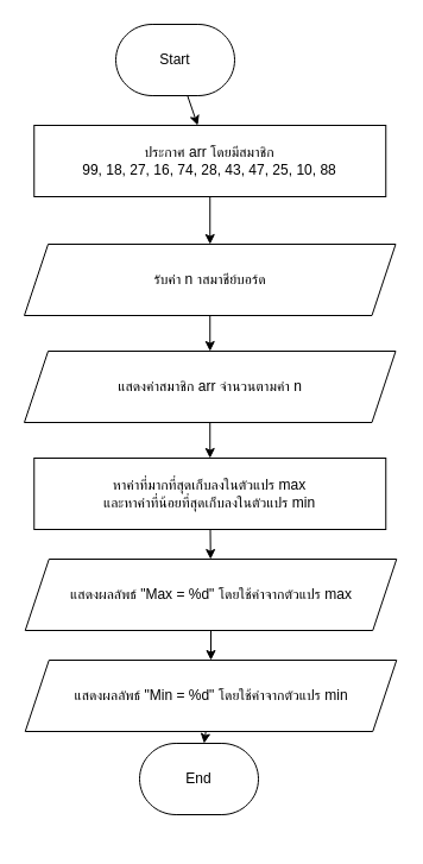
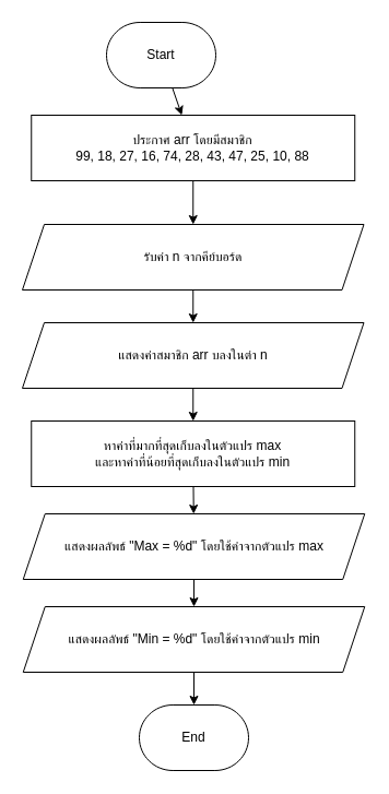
- <mxCell id="3" value="รับค่า n าสมาชีย์บอร์ด" style="shape=parallelogram;perimeter=parallelogramPerimeter;whiteSpace=wrap;html=1;fixedSize=1;" vertex="1" parent="1"><mxGeometry x="20" y="205" width="312.5" height="60" as="geometry" /></mxCell>
+ <mxCell id="3" value="รับค่า n จากคีย์บอร์ด" style="shape=parallelogram;perimeter=parallelogramPerimeter;whiteSpace=wrap;html=1;fixedSize=1;" vertex="1" parent="1"><mxGeometry x="20" y="205" width="312.5" height="60" as="geometry" /></mxCell>
- <mxCell id="10" value="แสดงค่าสมาชิก arr จำนวนตามค่า n" style="shape=parallelogram;perimeter=parallelogramPerimeter;whiteSpace=wrap;html=1;fixedSize=1;" vertex="1" parent="1"><mxGeometry x="20" y="295" width="312.5" height="60" as="geometry" /></mxCell>
+ <mxCell id="10" value="แสดงค่าสมาชิก arr บลงในต่า n" style="shape=parallelogram;perimeter=parallelogramPerimeter;whiteSpace=wrap;html=1;fixedSize=1;" vertex="1" parent="1"><mxGeometry x="20" y="295" width="312.5" height="60" as="geometry" /></mxCell>
- <mxCell id="6" value="End" style="strokeWidth=1;html=1;shape=mxgraph.flowchart.terminator;whiteSpace=wrap;" vertex="1" parent="1"><mxGeometry x="117" y="625" width="100" height="60" as="geometry" /></mxCell>
+ <mxCell id="6" value="End" style="strokeWidth=1;html=1;shape=mxgraph.flowchart.terminator;whiteSpace=wrap;" vertex="1" parent="1"><mxGeometry x="127" y="645" width="100" height="60" as="geometry" /></mxCell>
